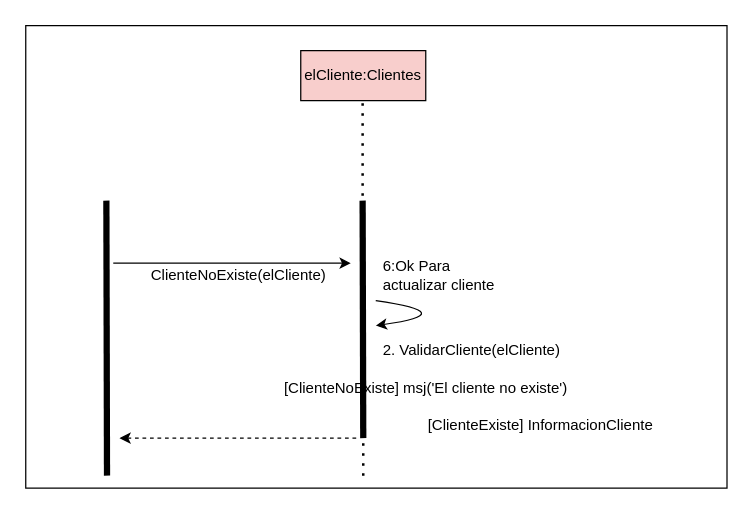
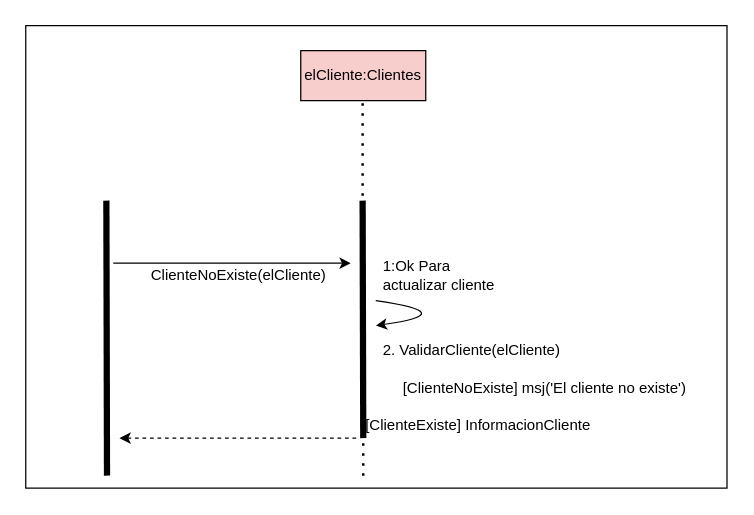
- <mxCell id="14" value="6:Ok Para &lt;br&gt;actualizar cliente" style="text;html=1;align=left;verticalAlign=middle;resizable=0;points=[];autosize=1;strokeColor=none;" vertex="1" parent="1"><mxGeometry x="304" y="205" width="100" height="30" as="geometry" /></mxCell>
+ <mxCell id="14" value="1:Ok Para &lt;br&gt;actualizar cliente" style="text;html=1;align=left;verticalAlign=middle;resizable=0;points=[];autosize=1;strokeColor=none;" vertex="1" parent="1"><mxGeometry x="304" y="205" width="100" height="30" as="geometry" /></mxCell>
- <mxCell id="11" value="[ClienteNoExiste] msj('El cliente no existe')" style="text;html=1;align=left;verticalAlign=middle;resizable=0;points=[];autosize=1;strokeColor=none;" vertex="1" parent="1"><mxGeometry x="225" y="300" width="240" height="20" as="geometry" /></mxCell>
+ <mxCell id="11" value="[ClienteNoExiste] msj('El cliente no existe')" style="text;html=1;align=left;verticalAlign=middle;resizable=0;points=[];autosize=1;strokeColor=none;" vertex="1" parent="1"><mxGeometry x="320" y="300" width="240" height="20" as="geometry" /></mxCell>
- <mxCell id="12" value="[ClienteExiste] InformacionCliente" style="text;html=1;align=left;verticalAlign=middle;resizable=0;points=[];autosize=1;strokeColor=none;" vertex="1" parent="1"><mxGeometry x="340" y="330" width="200" height="20" as="geometry" /></mxCell>
+ <mxCell id="12" value="[ClienteExiste] InformacionCliente" style="text;html=1;align=left;verticalAlign=middle;resizable=0;points=[];autosize=1;strokeColor=none;" vertex="1" parent="1"><mxGeometry x="290" y="330" width="200" height="20" as="geometry" /></mxCell>
